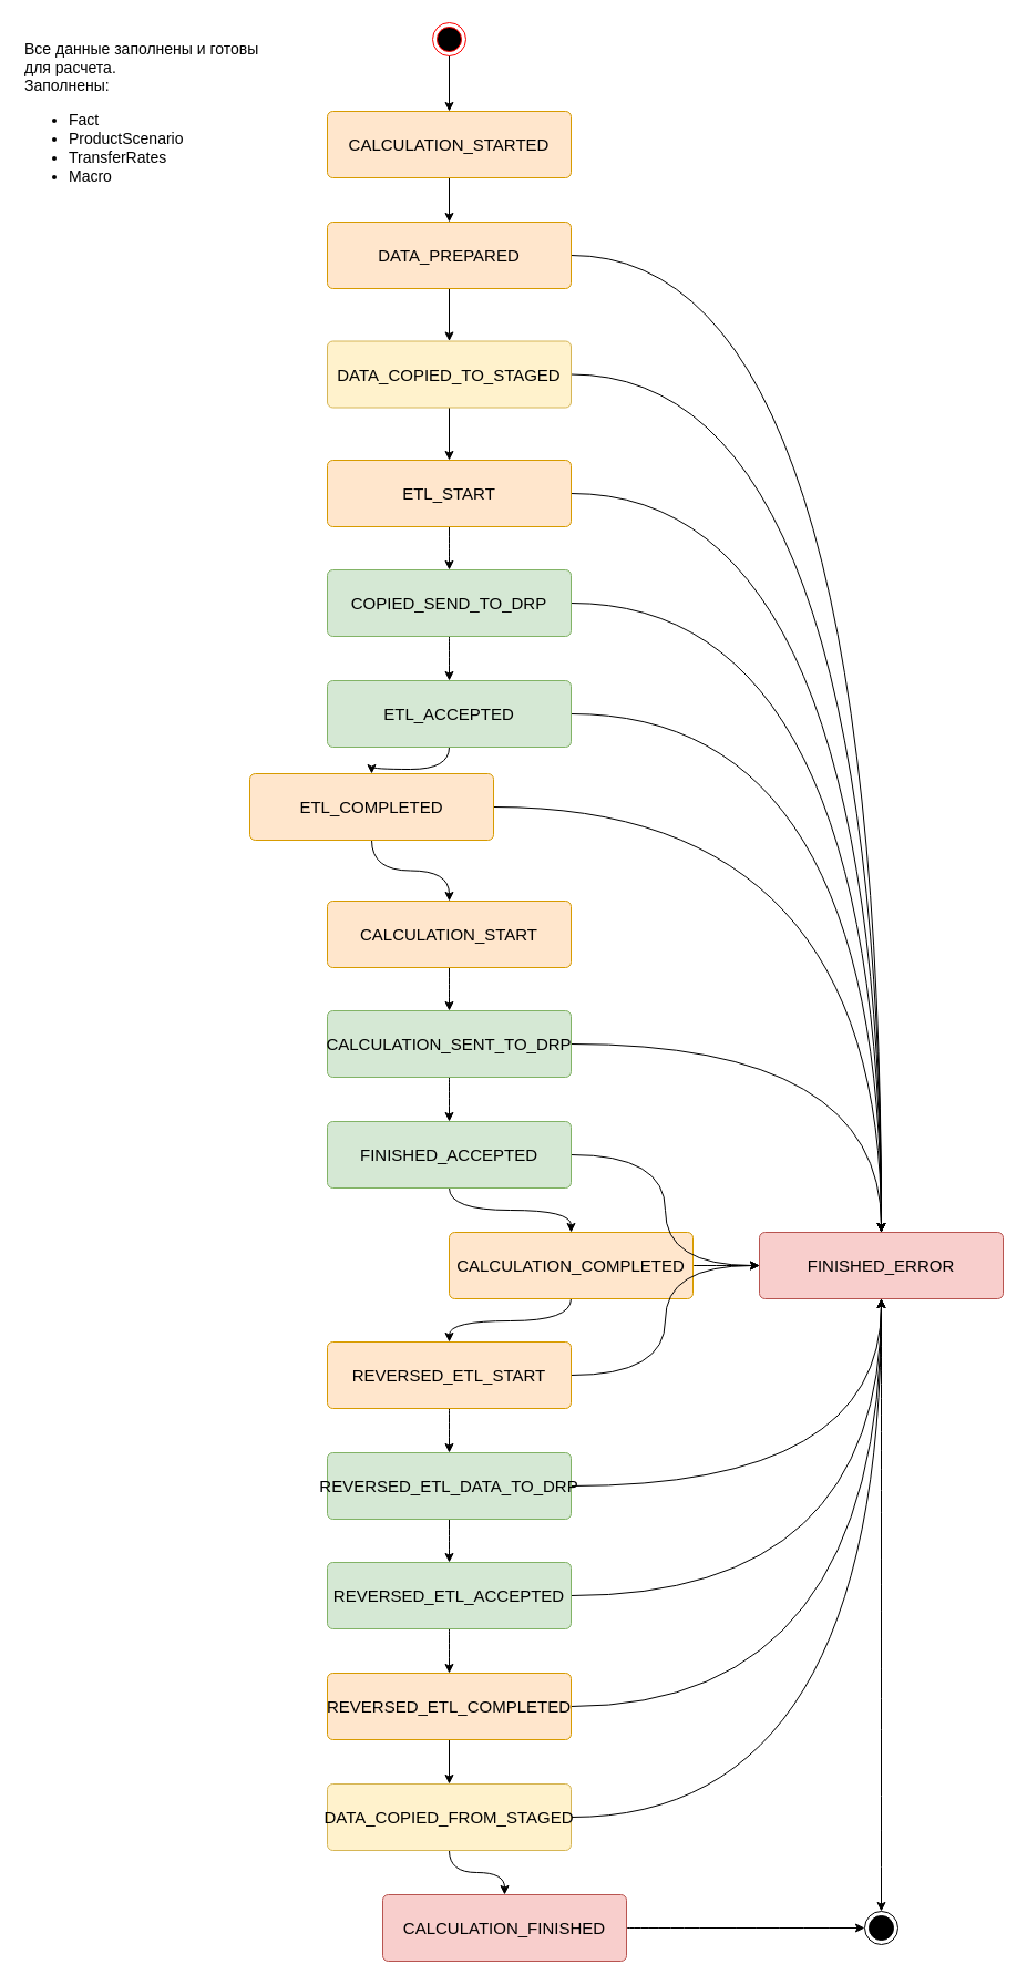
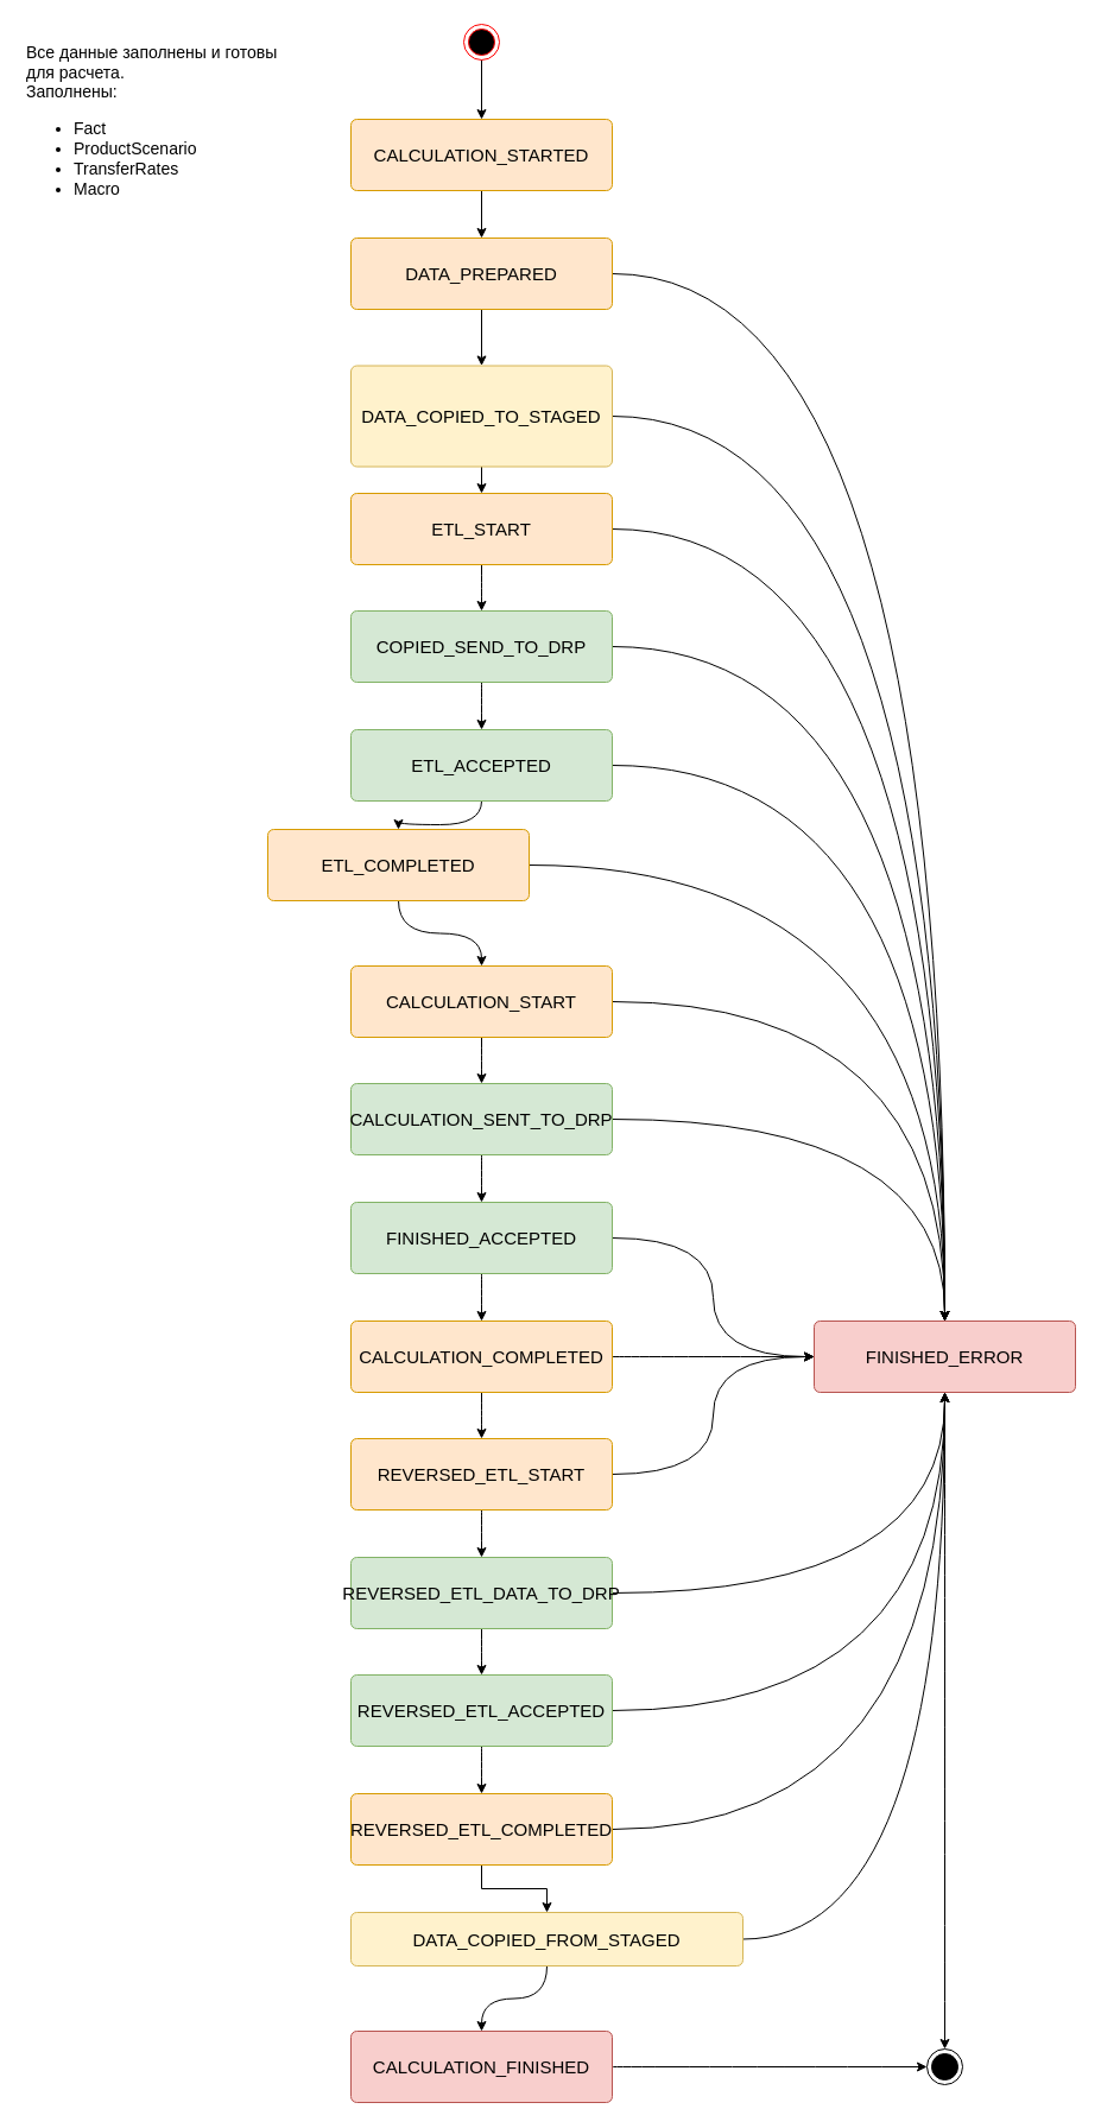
- <mxCell id="52" value="DATA_COPIED_TO_STAGED" style="html=1;align=center;verticalAlign=middle;rounded=1;absoluteArcSize=1;arcSize=10;dashed=0;fontSize=15;whiteSpace=wrap;fillColor=#fff2cc;strokeColor=#d6b656;fontStyle=0" parent="1" vertex="1"><mxGeometry x="295" y="307.5" width="220" height="60" as="geometry" /></mxCell>
+ <mxCell id="52" value="DATA_COPIED_TO_STAGED" style="html=1;align=center;verticalAlign=middle;rounded=1;absoluteArcSize=1;arcSize=10;dashed=0;fontSize=15;whiteSpace=wrap;fillColor=#fff2cc;strokeColor=#d6b656;fontStyle=0" parent="1" vertex="1"><mxGeometry x="295" y="307.5" width="220" height="85" as="geometry" /></mxCell>
+ <mxCell id="6" style="edgeStyle=orthogonalEdgeStyle;curved=1;rounded=0;orthogonalLoop=1;jettySize=auto;html=1;entryX=0.5;entryY=0;entryDx=0;entryDy=0;" parent="1" source="7" target="12" edge="1"><mxGeometry relative="1" as="geometry"><mxPoint x="770" y="1100" as="targetPoint" /></mxGeometry></mxCell>
- <mxCell id="10" value="CALCULATION_COMPLETED" style="html=1;align=center;verticalAlign=middle;rounded=1;absoluteArcSize=1;arcSize=10;dashed=0;fontSize=15;whiteSpace=wrap;fillColor=#ffe6cc;strokeColor=#d79b00;" parent="1" vertex="1"><mxGeometry x="405" y="1112" width="220" height="60" as="geometry" /></mxCell>
+ <mxCell id="10" value="CALCULATION_COMPLETED" style="html=1;align=center;verticalAlign=middle;rounded=1;absoluteArcSize=1;arcSize=10;dashed=0;fontSize=15;whiteSpace=wrap;fillColor=#ffe6cc;strokeColor=#d79b00;" parent="1" vertex="1"><mxGeometry x="295" y="1112" width="220" height="60" as="geometry" /></mxCell>
- <mxCell id="55" value="DATA_COPIED_FROM_STAGED" style="html=1;align=center;verticalAlign=middle;rounded=1;absoluteArcSize=1;arcSize=10;dashed=0;fontSize=15;whiteSpace=wrap;fillColor=#fff2cc;strokeColor=#d6b656;" parent="1" vertex="1"><mxGeometry x="295" y="1610" width="220" height="60" as="geometry" /></mxCell>
+ <mxCell id="55" value="DATA_COPIED_FROM_STAGED" style="html=1;align=center;verticalAlign=middle;rounded=1;absoluteArcSize=1;arcSize=10;dashed=0;fontSize=15;whiteSpace=wrap;fillColor=#fff2cc;strokeColor=#d6b656;" parent="1" vertex="1"><mxGeometry x="295" y="1610" width="330" height="45" as="geometry" /></mxCell>
- <mxCell id="56" value="CALCULATION_FINISHED" style="html=1;align=center;verticalAlign=middle;rounded=1;absoluteArcSize=1;arcSize=10;dashed=0;fontSize=15;whiteSpace=wrap;fillColor=#f8cecc;strokeColor=#b85450;" parent="1" vertex="1"><mxGeometry x="345" y="1710" width="220" height="60" as="geometry" /></mxCell>
+ <mxCell id="56" value="CALCULATION_FINISHED" style="html=1;align=center;verticalAlign=middle;rounded=1;absoluteArcSize=1;arcSize=10;dashed=0;fontSize=15;whiteSpace=wrap;fillColor=#f8cecc;strokeColor=#b85450;" parent="1" vertex="1"><mxGeometry x="295" y="1710" width="220" height="60" as="geometry" /></mxCell>
